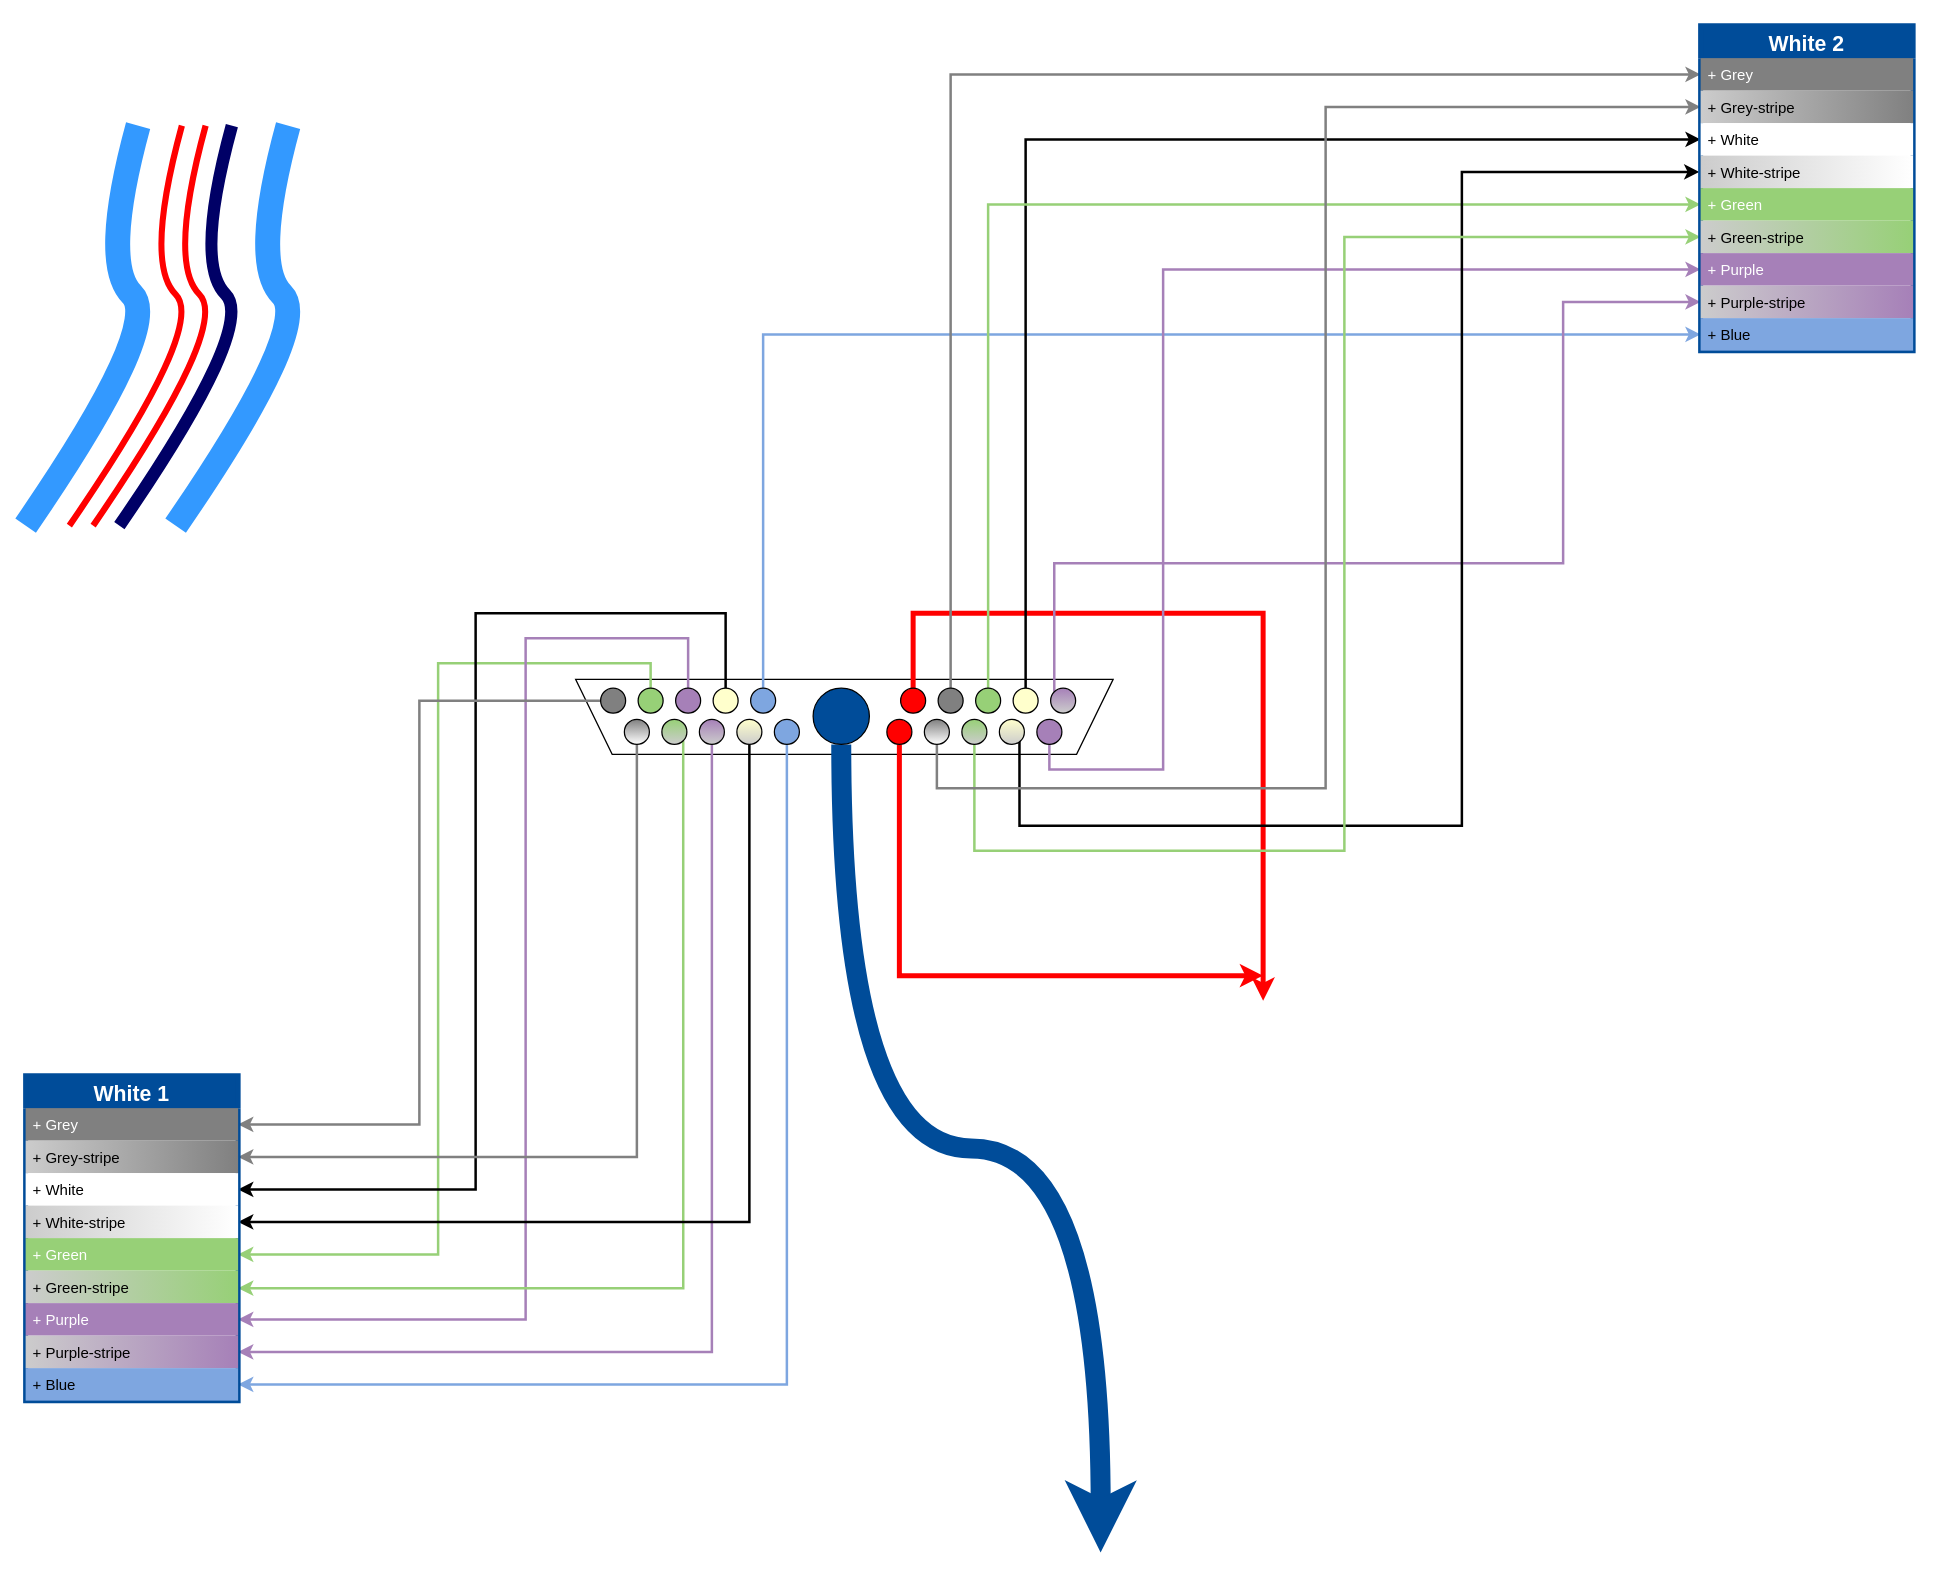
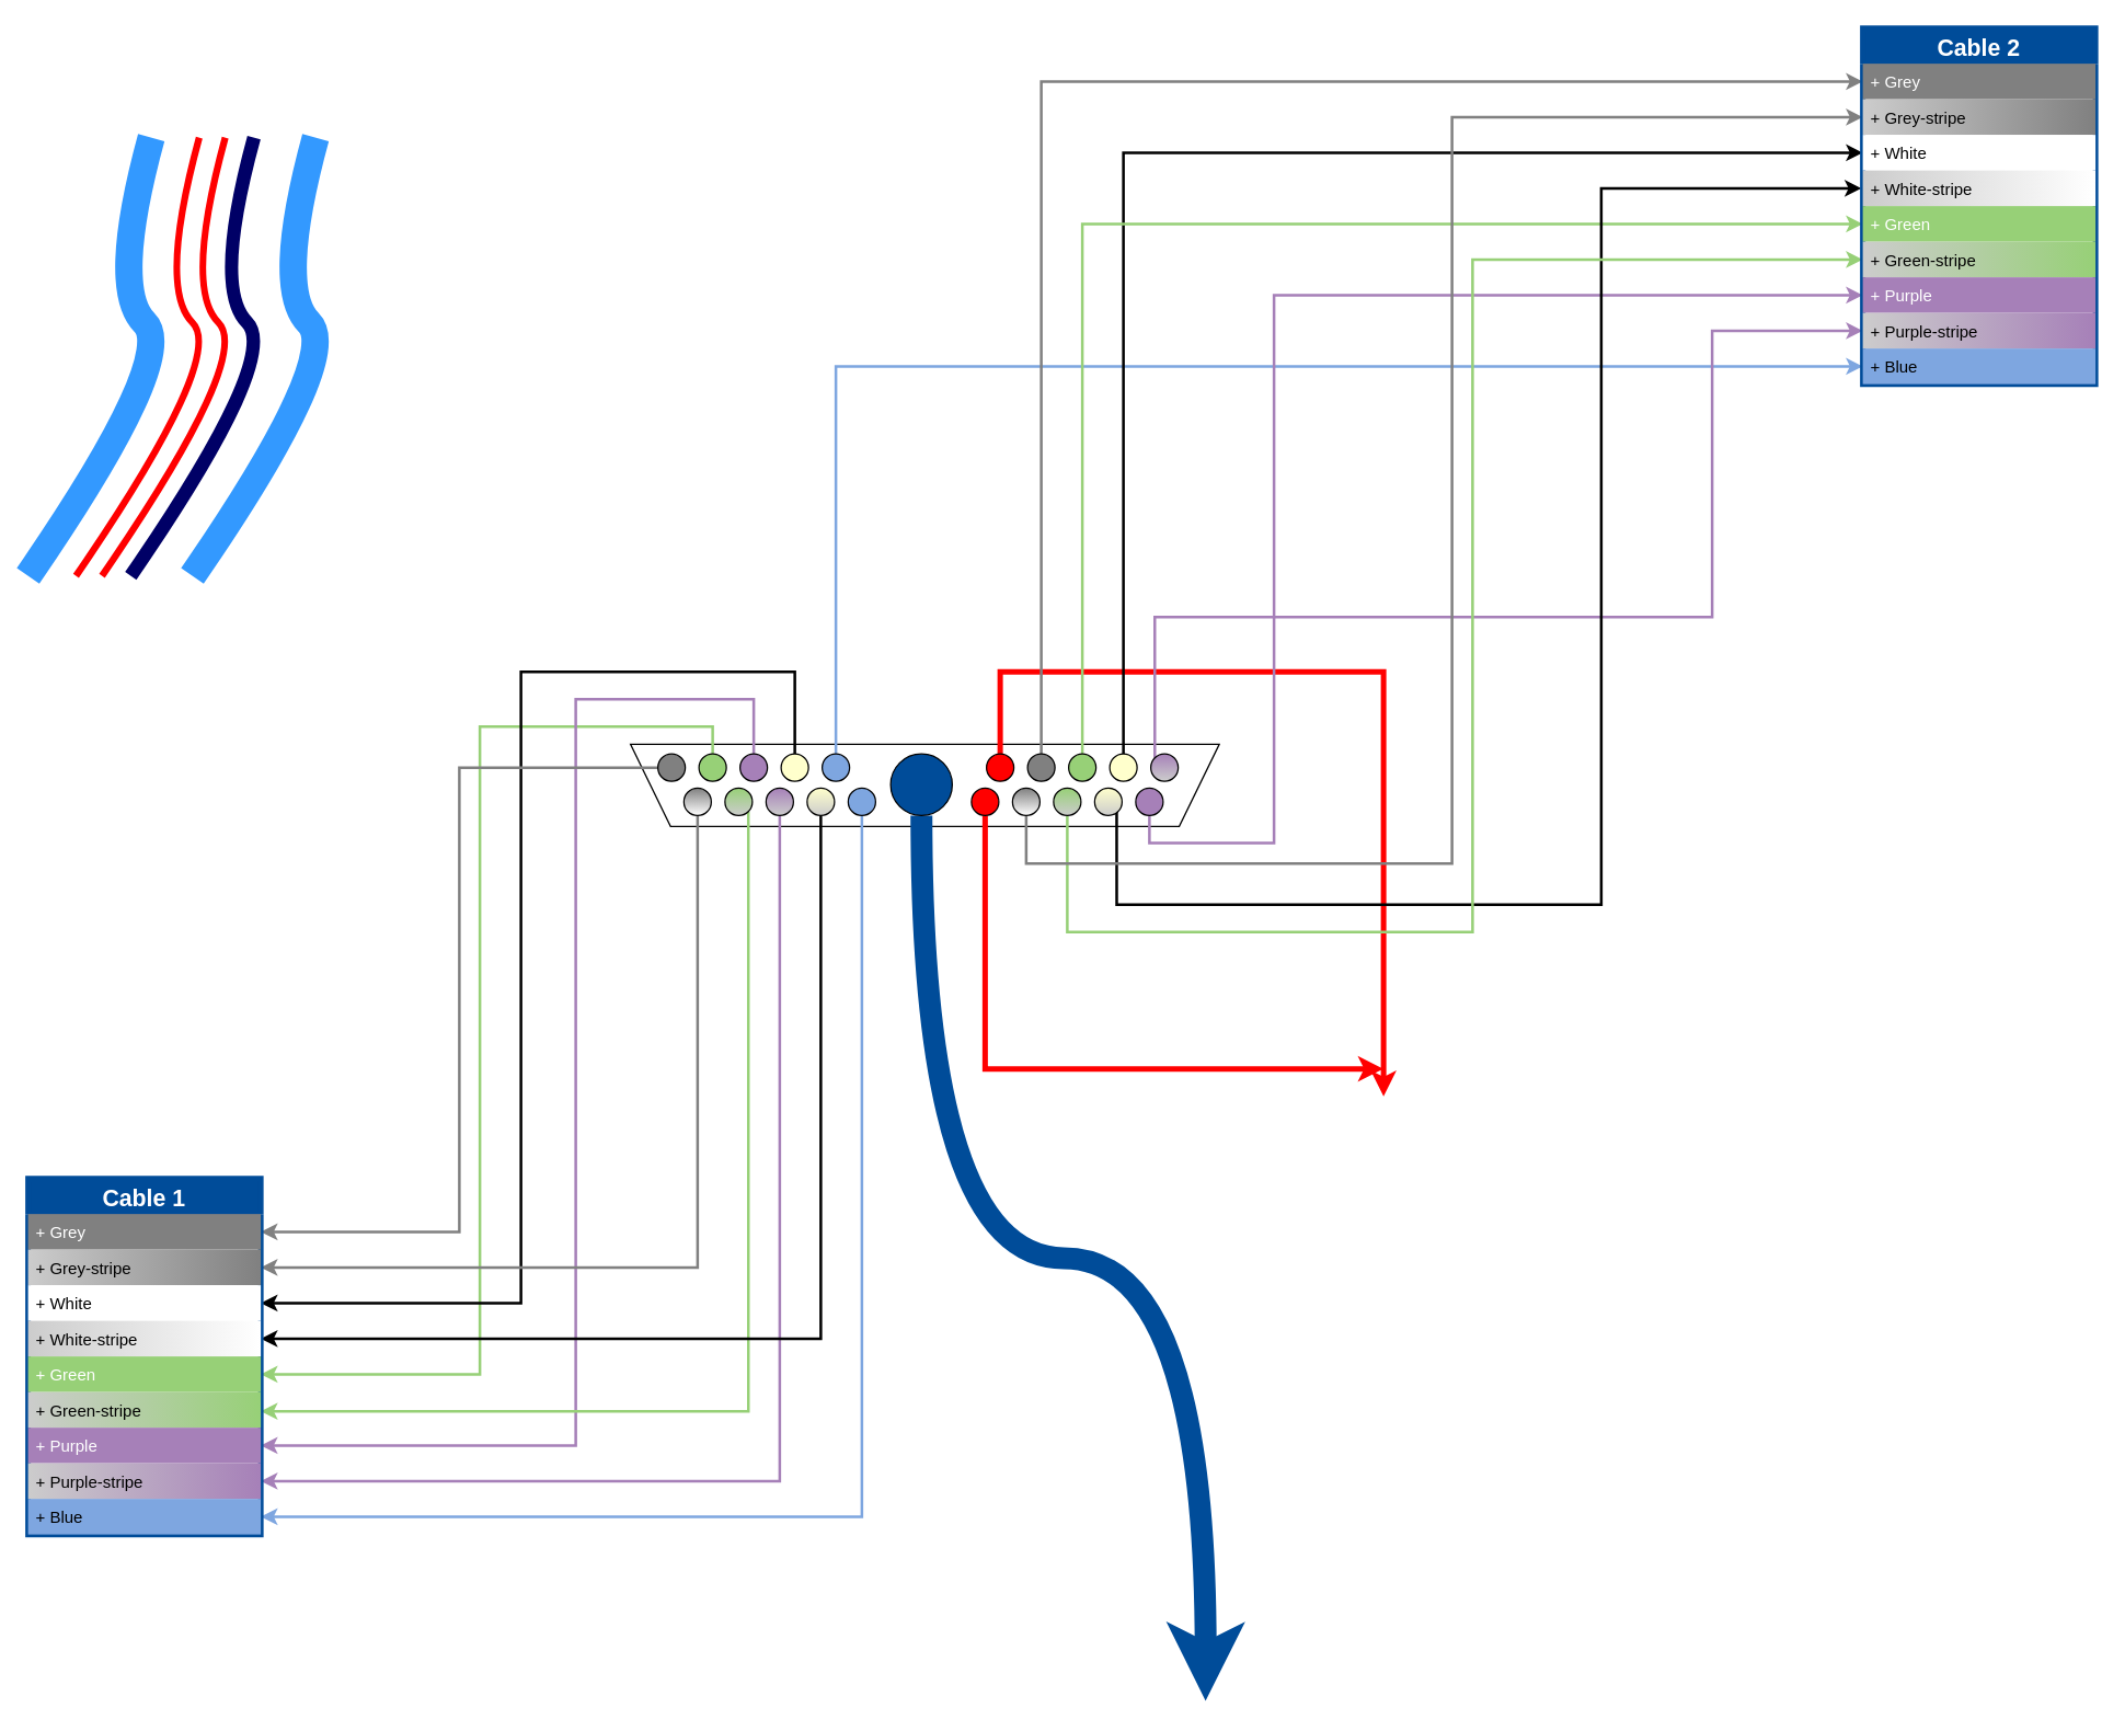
- <mxCell id="60" value="White 2" style="swimlane;fontStyle=1;childLayout=stackLayout;horizontal=1;startSize=26;fillColor=#004C99;horizontalStack=0;resizeParent=1;resizeParentMax=0;resizeLast=0;collapsible=1;marginBottom=0;strokeWidth=4;strokeColor=#004C99;fontColor=#FFFFFF;fontSize=17;" vertex="1" parent="1"><mxGeometry x="1360" y="20" width="170" height="260" as="geometry"><mxRectangle x="380" y="700" width="70" height="26" as="alternateBounds" /></mxGeometry></mxCell>
+ <mxCell id="60" value="Cable 2" style="swimlane;fontStyle=1;childLayout=stackLayout;horizontal=1;startSize=26;fillColor=#004C99;horizontalStack=0;resizeParent=1;resizeParentMax=0;resizeLast=0;collapsible=1;marginBottom=0;strokeWidth=4;strokeColor=#004C99;fontColor=#FFFFFF;fontSize=17;" vertex="1" parent="1"><mxGeometry x="1360" y="20" width="170" height="260" as="geometry"><mxRectangle x="380" y="700" width="70" height="26" as="alternateBounds" /></mxGeometry></mxCell>
- <mxCell id="50" value="White 1" style="swimlane;fontStyle=1;childLayout=stackLayout;horizontal=1;startSize=26;fillColor=#004C99;horizontalStack=0;resizeParent=1;resizeParentMax=0;resizeLast=0;collapsible=1;marginBottom=0;strokeWidth=4;strokeColor=#004C99;fontColor=#FFFFFF;fontSize=17;" vertex="1" parent="1"><mxGeometry x="20" y="860" width="170" height="260" as="geometry"><mxRectangle x="380" y="700" width="70" height="26" as="alternateBounds" /></mxGeometry></mxCell>
+ <mxCell id="50" value="Cable 1" style="swimlane;fontStyle=1;childLayout=stackLayout;horizontal=1;startSize=26;fillColor=#004C99;horizontalStack=0;resizeParent=1;resizeParentMax=0;resizeLast=0;collapsible=1;marginBottom=0;strokeWidth=4;strokeColor=#004C99;fontColor=#FFFFFF;fontSize=17;" vertex="1" parent="1"><mxGeometry x="20" y="860" width="170" height="260" as="geometry"><mxRectangle x="380" y="700" width="70" height="26" as="alternateBounds" /></mxGeometry></mxCell>
